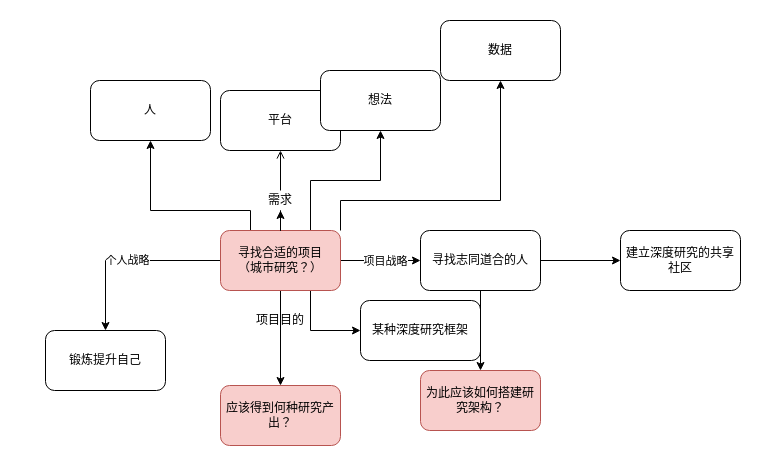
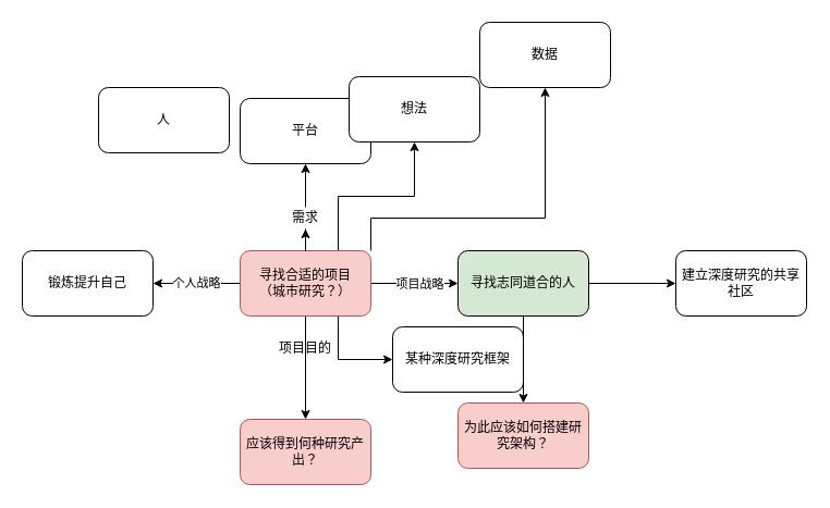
- <mxCell id="8" value="" style="edgeStyle=orthogonalEdgeStyle;rounded=0;orthogonalLoop=1;jettySize=auto;html=1;endArrow=open;" edge="1" parent="1" source="24" target="14"><mxGeometry relative="1" as="geometry" /></mxCell>
+ <mxCell id="8" value="" style="edgeStyle=orthogonalEdgeStyle;rounded=0;orthogonalLoop=1;jettySize=auto;html=1;" edge="1" parent="1" source="24" target="14"><mxGeometry relative="1" as="geometry" /></mxCell>
- <mxCell id="5" value="" style="edgeStyle=orthogonalEdgeStyle;rounded=0;orthogonalLoop=1;jettySize=auto;html=1;" edge="1" parent="1" source="11" target="17"><mxGeometry relative="1" as="geometry"><Array as="points"><mxPoint x="250" y="210" /><mxPoint x="150" y="210" /></Array></mxGeometry></mxCell>
- <mxCell id="21" value="寻找志同道合的人" style="rounded=1;whiteSpace=wrap;html=1;" vertex="1" parent="1"><mxGeometry x="420" y="230" width="120" height="60" as="geometry" /></mxCell>
+ <mxCell id="21" value="寻找志同道合的人" style="rounded=1;whiteSpace=wrap;html=1;fillColor=#d5e8d4;" vertex="1" parent="1"><mxGeometry x="420" y="230" width="120" height="60" as="geometry" /></mxCell>
- <mxCell id="12" value="锻炼提升自己" style="rounded=1;whiteSpace=wrap;html=1;" vertex="1" parent="1"><mxGeometry x="45" y="330" width="120" height="60" as="geometry" /></mxCell>
+ <mxCell id="12" value="锻炼提升自己" style="rounded=1;whiteSpace=wrap;html=1;" vertex="1" parent="1"><mxGeometry x="20" y="230" width="120" height="60" as="geometry" /></mxCell>
